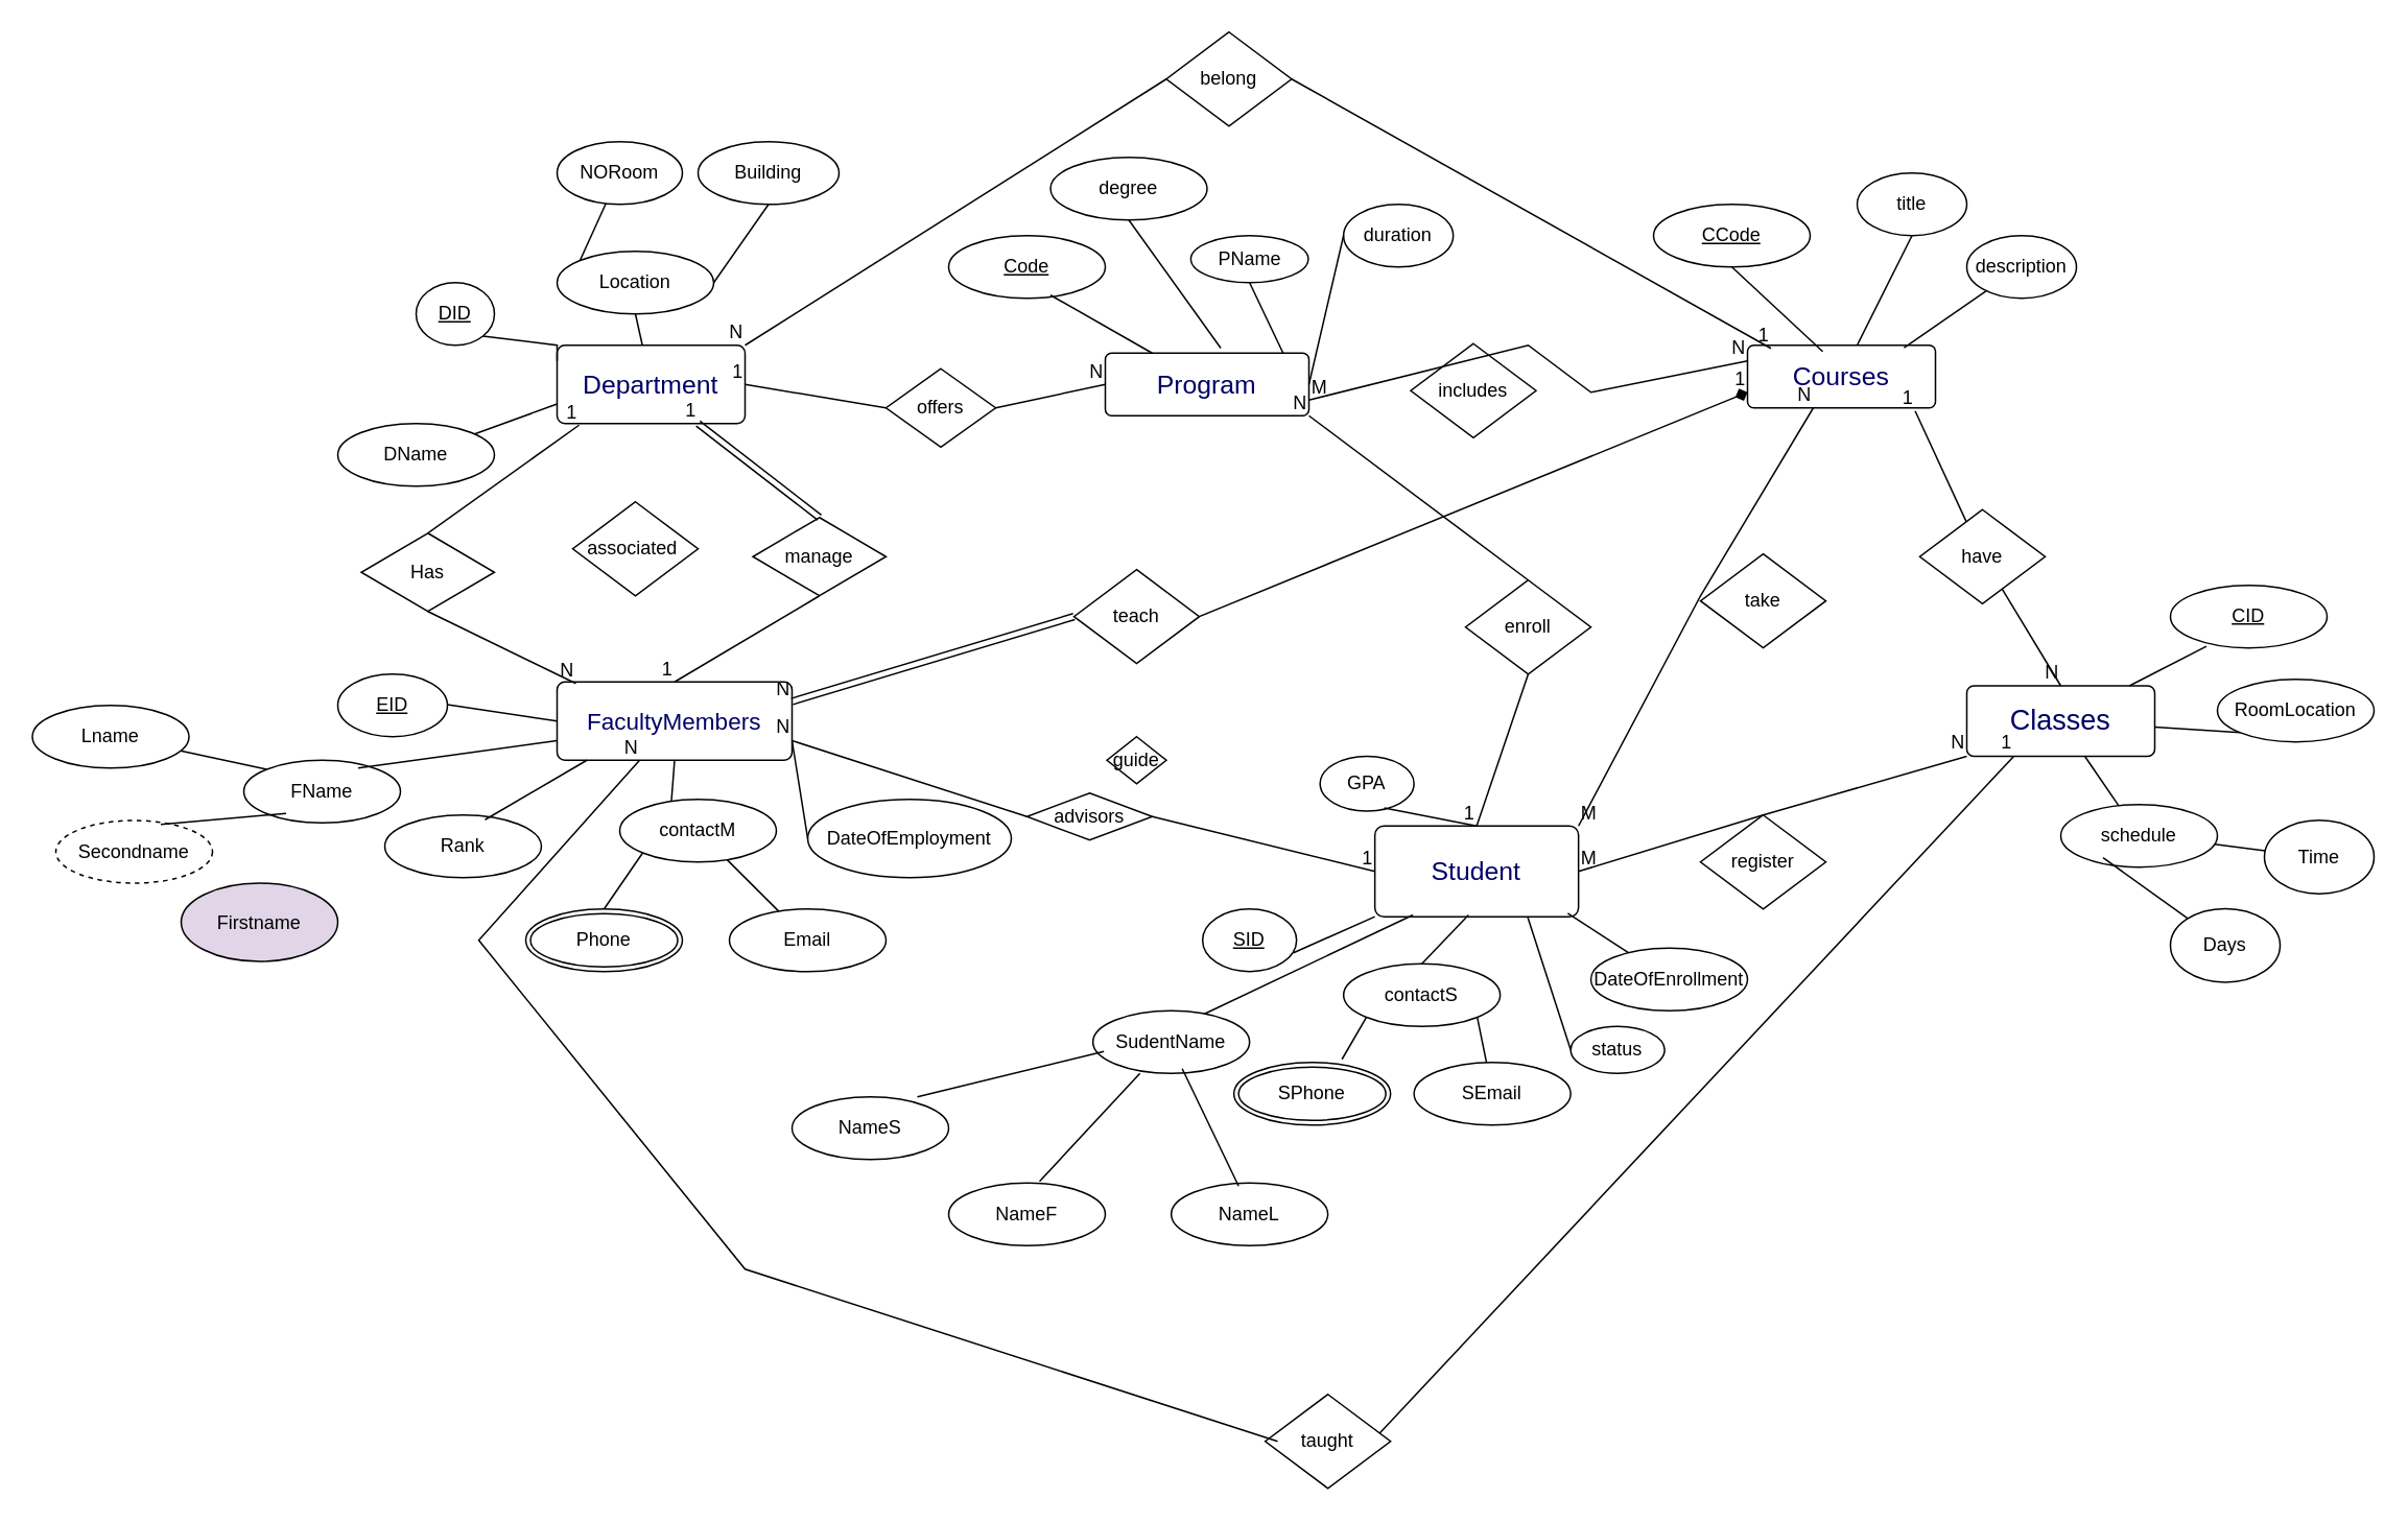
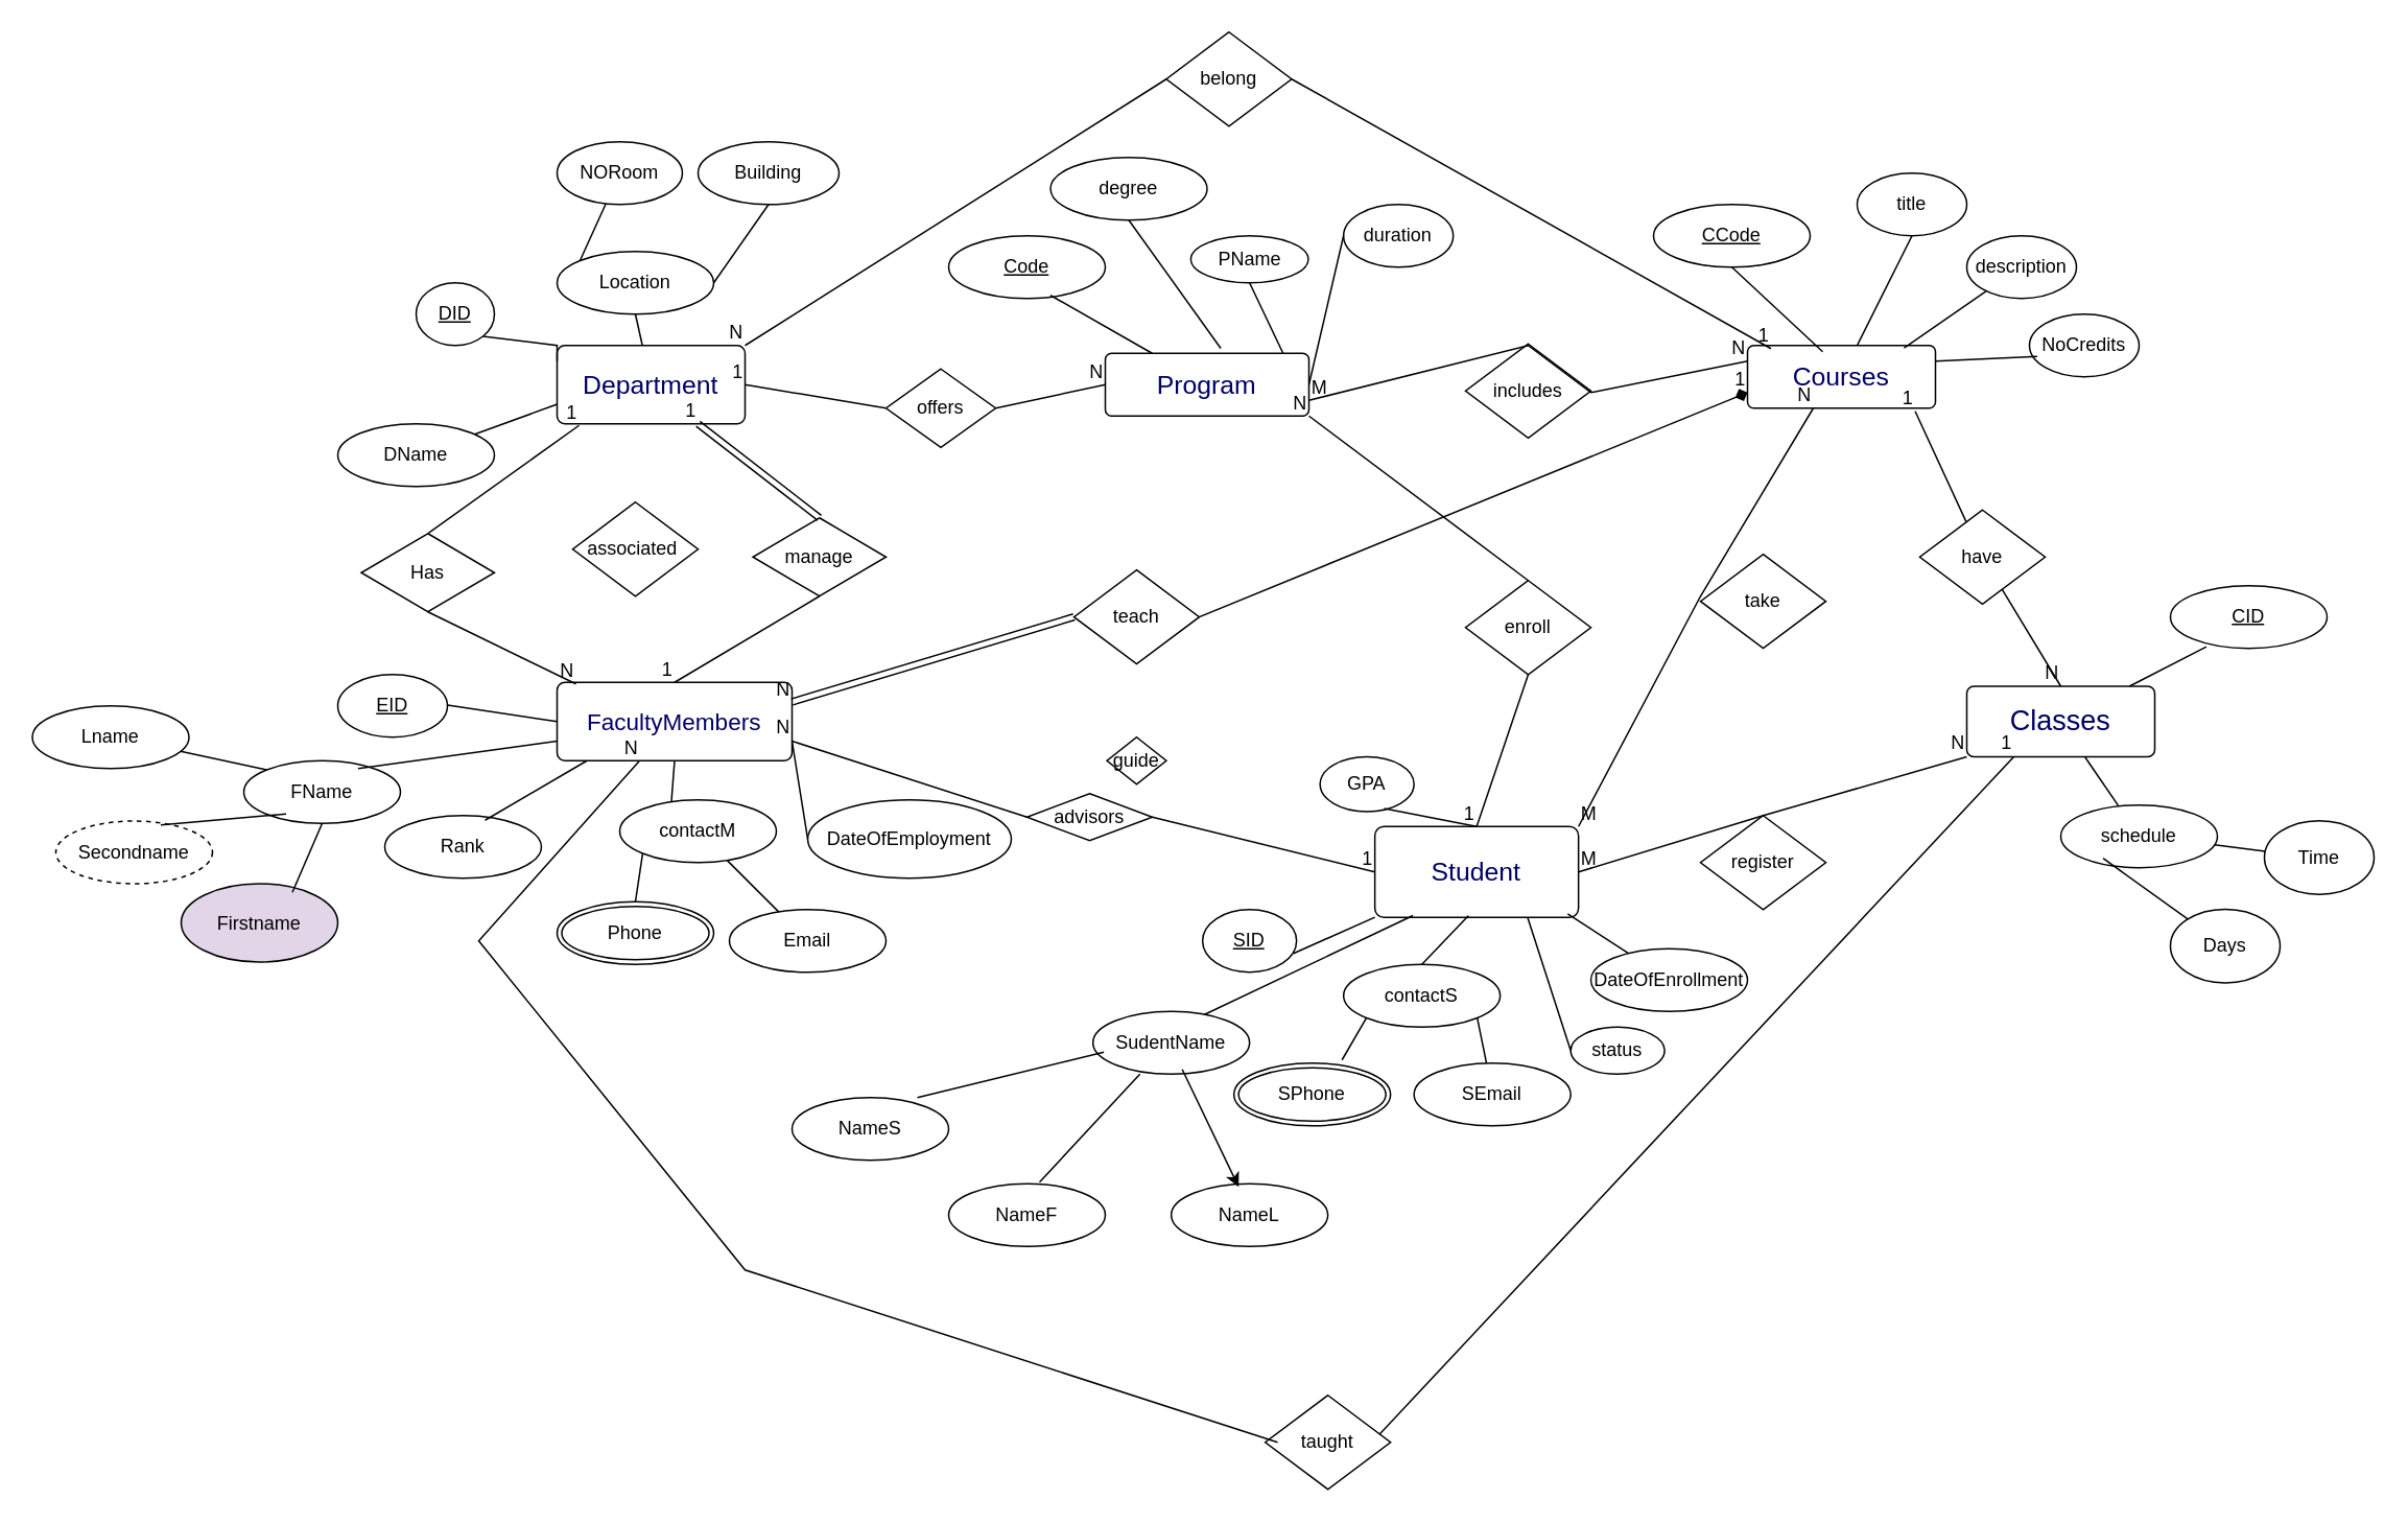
+ <mxCell id="56" value="NoCredits" style="ellipse;whiteSpace=wrap;html=1;align=center;" vertex="1" parent="1"><mxGeometry x="1295" y="200" width="70" height="40" as="geometry" /></mxCell>
+ <mxCell id="59" value="" style="endArrow=none;html=1;rounded=0;entryX=0.071;entryY=0.675;entryDx=0;entryDy=0;entryPerimeter=0;exitX=1;exitY=0.25;exitDx=0;exitDy=0;" edge="1" parent="1" source="52" target="56"><mxGeometry relative="1" as="geometry"><mxPoint x="515" y="400" as="sourcePoint" /><mxPoint x="675" y="400" as="targetPoint" /></mxGeometry></mxCell>
- <mxCell id="121" value="includes" style="shape=rhombus;perimeter=rhombusPerimeter;whiteSpace=wrap;html=1;align=center;" vertex="1" parent="1"><mxGeometry x="900" y="219" width="80" height="60" as="geometry" /></mxCell>
+ <mxCell id="121" value="includes" style="shape=rhombus;perimeter=rhombusPerimeter;whiteSpace=wrap;html=1;align=center;" vertex="1" parent="1"><mxGeometry x="935" y="219" width="80" height="60" as="geometry" /></mxCell>
- <mxCell id="64" value="RoomLocation" style="ellipse;whiteSpace=wrap;html=1;align=center;" vertex="1" parent="1"><mxGeometry x="1415" y="433.25" width="100" height="40" as="geometry" /></mxCell>
- <mxCell id="66" value="" style="endArrow=none;html=1;rounded=0;entryX=0;entryY=1;entryDx=0;entryDy=0;" edge="1" parent="1" source="61" target="64"><mxGeometry relative="1" as="geometry"><mxPoint x="1385" y="472" as="sourcePoint" /><mxPoint x="1435" y="523.25" as="targetPoint" /></mxGeometry></mxCell>
+ <mxCell id="77" value="" style="endArrow=none;html=1;rounded=0;entryX=0.71;entryY=0.11;entryDx=0;entryDy=0;entryPerimeter=0;exitX=0.5;exitY=1;exitDx=0;exitDy=0;" edge="1" parent="1" source="21" target="74"><mxGeometry relative="1" as="geometry"><mxPoint x="275" y="400" as="sourcePoint" /><mxPoint x="435" y="400" as="targetPoint" /></mxGeometry></mxCell>
- <mxCell id="24" value="Phone" style="ellipse;shape=doubleEllipse;margin=3;whiteSpace=wrap;html=1;align=center;" vertex="1" parent="1"><mxGeometry x="335" y="580" width="100" height="40" as="geometry" /></mxCell>
+ <mxCell id="24" value="Phone" style="ellipse;shape=doubleEllipse;margin=3;whiteSpace=wrap;html=1;align=center;" vertex="1" parent="1"><mxGeometry x="355" y="575" width="100" height="40" as="geometry" /></mxCell>
- <mxCell id="83" value="" style="endArrow=none;html=1;rounded=0;entryX=0.43;entryY=0.05;entryDx=0;entryDy=0;entryPerimeter=0;exitX=0.57;exitY=0.925;exitDx=0;exitDy=0;exitPerimeter=0;" edge="1" parent="1" source="80" target="40"><mxGeometry relative="1" as="geometry"><mxPoint x="587.1" y="465" as="sourcePoint" /><mxPoint x="747.1" y="465" as="targetPoint" /></mxGeometry></mxCell>
+ <mxCell id="83" value="" style="endArrow=classic;html=1;rounded=0;entryX=0.43;entryY=0.05;entryDx=0;entryDy=0;entryPerimeter=0;exitX=0.57;exitY=0.925;exitDx=0;exitDy=0;exitPerimeter=0;" edge="1" parent="1" source="80" target="40"><mxGeometry relative="1" as="geometry"><mxPoint x="587.1" y="465" as="sourcePoint" /><mxPoint x="747.1" y="465" as="targetPoint" /></mxGeometry></mxCell>
